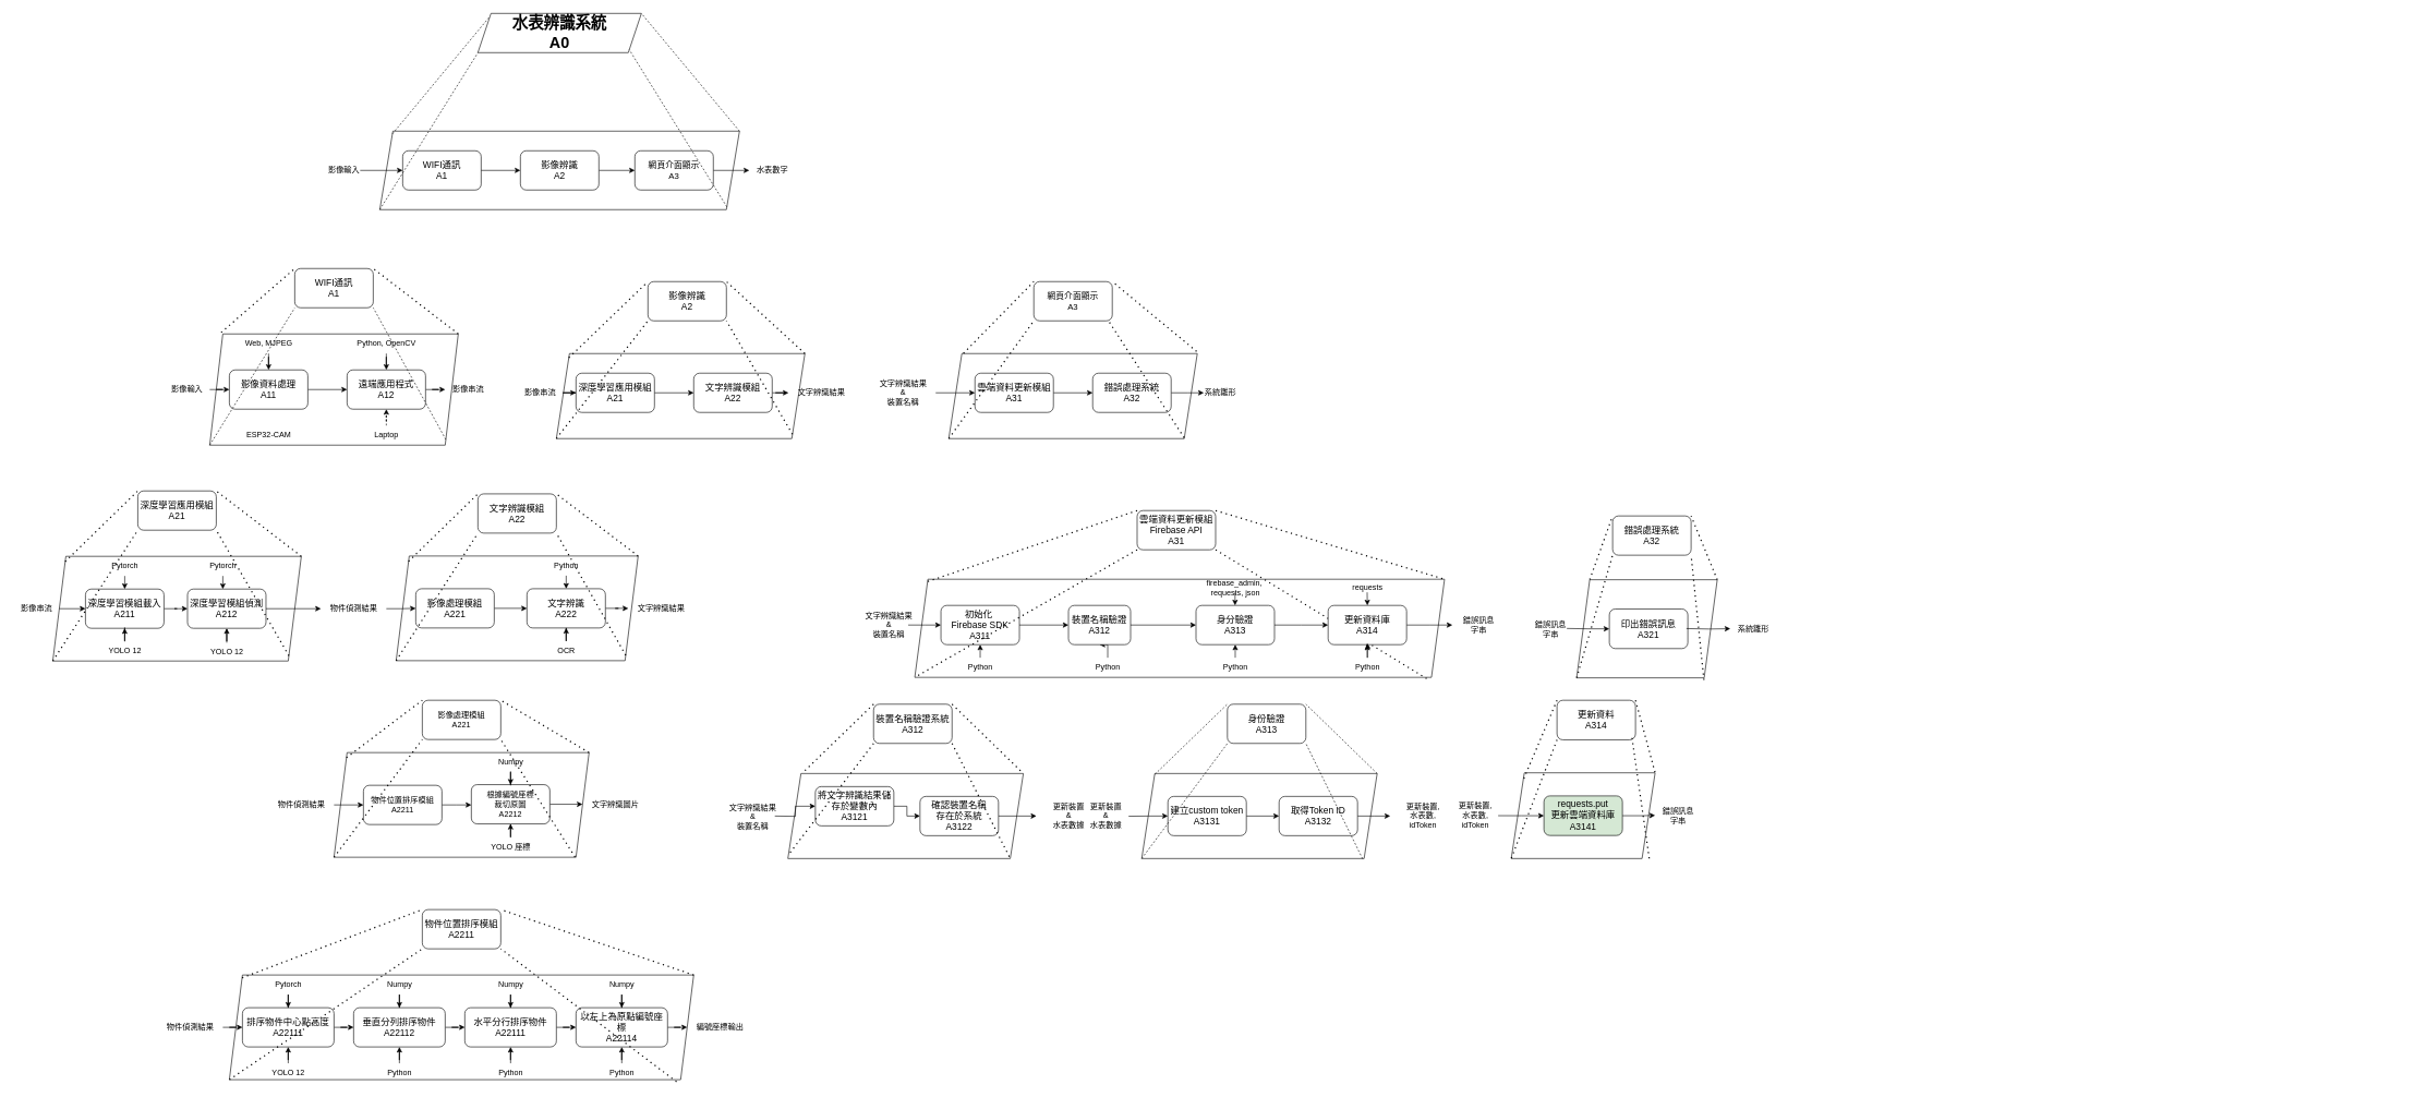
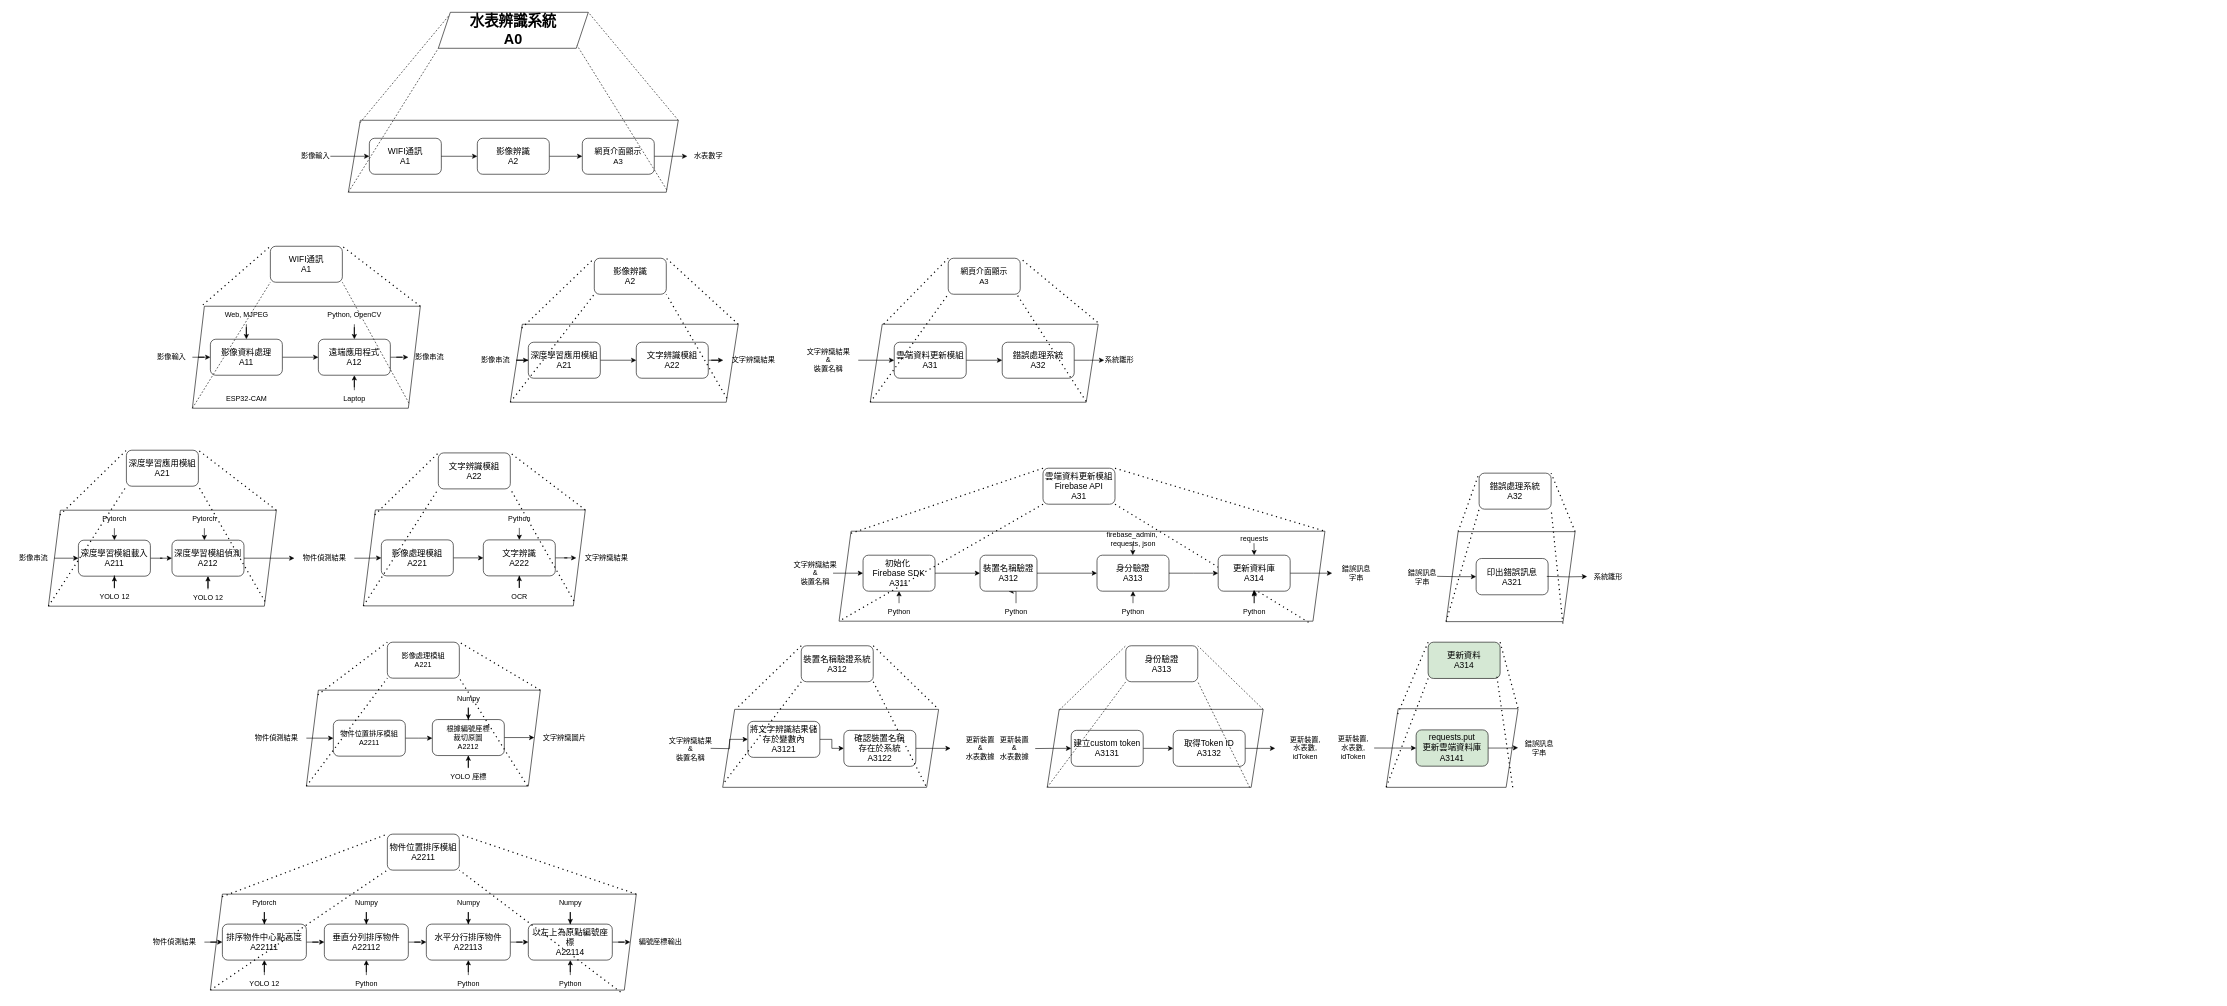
- <mxCell id="47" value="" style="edgeStyle=orthogonalEdgeStyle;rounded=0;orthogonalLoop=1;jettySize=auto;html=1;dashed=1;" parent="33" source="48" target="43" edge="1"><mxGeometry relative="1" as="geometry" /></mxCell>
+ <mxCell id="47" value="" style="edgeStyle=orthogonalEdgeStyle;rounded=0;orthogonalLoop=1;jettySize=auto;html=1;" parent="33" source="48" target="43" edge="1"><mxGeometry relative="1" as="geometry" /></mxCell>
- <mxCell id="205" value="&lt;font style=&quot;font-size: 14px;&quot;&gt;更新資料&lt;br&gt;&lt;/font&gt;&lt;div style=&quot;font-size: 14px;&quot;&gt;&lt;span style=&quot;background-color: initial;&quot;&gt;A314&lt;/span&gt;&lt;br&gt;&lt;/div&gt;" style="rounded=1;whiteSpace=wrap;html=1;" parent="204" vertex="1"><mxGeometry x="-530" y="20" width="120" height="60.5" as="geometry" /></mxCell>
+ <mxCell id="205" value="&lt;font style=&quot;font-size: 14px;&quot;&gt;更新資料&lt;br&gt;&lt;/font&gt;&lt;div style=&quot;font-size: 14px;&quot;&gt;&lt;span style=&quot;background-color: initial;&quot;&gt;A314&lt;/span&gt;&lt;br&gt;&lt;/div&gt;" style="rounded=1;whiteSpace=wrap;html=1;fillColor=#d5e8d4;" parent="204" vertex="1"><mxGeometry x="-530" y="20" width="120" height="60.5" as="geometry" /></mxCell>
- <mxCell id="131" value="&lt;font style=&quot;font-size: 14px;&quot;&gt;水平分行排序物件&lt;/font&gt;&lt;div&gt;&lt;font style=&quot;font-size: 14px;&quot;&gt;A22111&lt;/font&gt;&lt;/div&gt;" style="rounded=1;whiteSpace=wrap;html=1;" parent="111" vertex="1"><mxGeometry x="470" y="150" width="140" height="60" as="geometry" /></mxCell>
+ <mxCell id="131" value="&lt;font style=&quot;font-size: 14px;&quot;&gt;水平分行排序物件&lt;/font&gt;&lt;div&gt;&lt;font style=&quot;font-size: 14px;&quot;&gt;A22113&lt;/font&gt;&lt;/div&gt;" style="rounded=1;whiteSpace=wrap;html=1;" parent="111" vertex="1"><mxGeometry x="470" y="150" width="140" height="60" as="geometry" /></mxCell>
